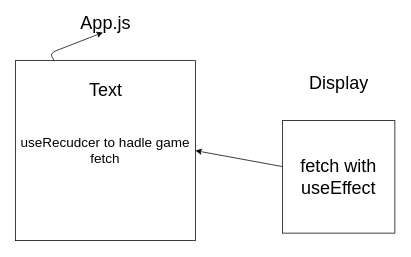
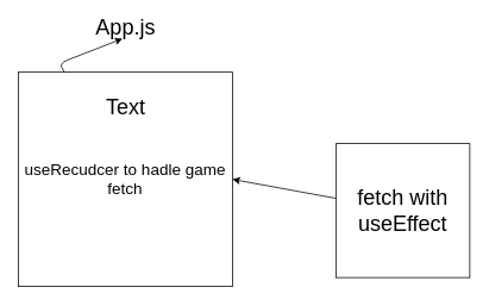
- <mxCell id="8" value="Display" style="text;html=1;resizable=0;autosize=1;align=center;verticalAlign=middle;points=[];fillColor=none;strokeColor=none;rounded=0;fontSize=24;" vertex="1" parent="1"><mxGeometry x="406" y="95" width="90" height="30" as="geometry" /></mxCell>
